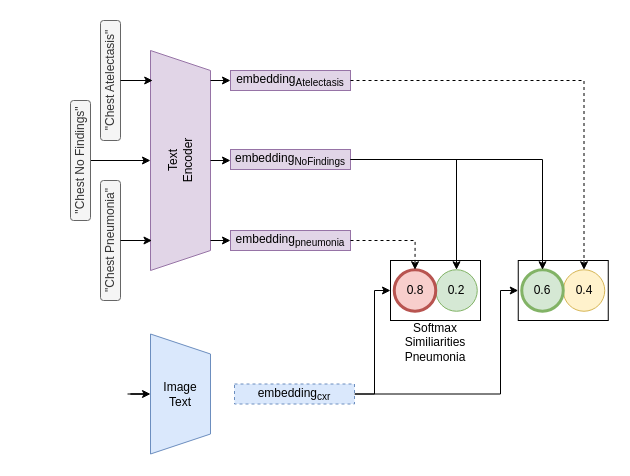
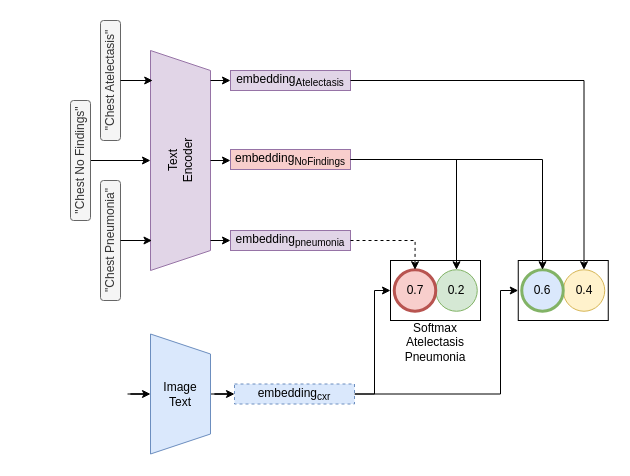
- <mxCell id="34" style="edgeStyle=orthogonalEdgeStyle;rounded=0;orthogonalLoop=1;jettySize=auto;html=1;exitX=1;exitY=0.5;exitDx=0;exitDy=0;entryX=0.5;entryY=0;entryDx=0;entryDy=0;dashed=1;" edge="1" parent="1" source="17" target="27"><mxGeometry relative="1" as="geometry" /></mxCell>
+ <mxCell id="34" style="edgeStyle=orthogonalEdgeStyle;rounded=0;orthogonalLoop=1;jettySize=auto;html=1;exitX=1;exitY=0.5;exitDx=0;exitDy=0;entryX=0.5;entryY=0;entryDx=0;entryDy=0;" edge="1" parent="1" source="17" target="27"><mxGeometry relative="1" as="geometry" /></mxCell>
- <mxCell id="15" value="&lt;font&gt;embedding&lt;sub&gt;NoFindings&lt;/sub&gt;&lt;/font&gt;" style="rounded=0;whiteSpace=wrap;html=1;direction=north;horizontal=0;fillColor=#e1d5e7;strokeColor=#9673a6;rotation=90;" parent="9" vertex="1"><mxGeometry x="210" y="79" width="20" height="120" as="geometry" /></mxCell>
+ <mxCell id="15" value="&lt;font&gt;embedding&lt;sub&gt;NoFindings&lt;/sub&gt;&lt;/font&gt;" style="rounded=0;whiteSpace=wrap;html=1;direction=north;horizontal=0;fillColor=#f8cecc;strokeColor=#9673a6;rotation=90;" parent="9" vertex="1"><mxGeometry x="210" y="79" width="20" height="120" as="geometry" /></mxCell>
- <mxCell id="29" value="0.8" style="ellipse;whiteSpace=wrap;html=1;aspect=fixed;fillColor=#f8cecc;strokeColor=#b85450;strokeWidth=3;" parent="23" vertex="1"><mxGeometry x="3.75" y="9.25" width="41.5" height="41.5" as="geometry" /></mxCell>
+ <mxCell id="29" value="0.7" style="ellipse;whiteSpace=wrap;html=1;aspect=fixed;fillColor=#f8cecc;strokeColor=#b85450;strokeWidth=3;" parent="23" vertex="1"><mxGeometry x="3.75" y="9.25" width="41.5" height="41.5" as="geometry" /></mxCell>
- <mxCell id="30" value="0.6" style="ellipse;whiteSpace=wrap;html=1;aspect=fixed;fillColor=#d5e8d4;strokeColor=#82b366;strokeWidth=3;" parent="23" vertex="1"><mxGeometry x="131.25" y="9.25" width="41.5" height="41.5" as="geometry" /></mxCell>
+ <mxCell id="30" value="0.6" style="ellipse;whiteSpace=wrap;html=1;aspect=fixed;fillColor=#dae8fc;strokeColor=#82b366;strokeWidth=3;" parent="23" vertex="1"><mxGeometry x="131.25" y="9.25" width="41.5" height="41.5" as="geometry" /></mxCell>
- <mxCell id="28" value="Softmax Similiarities&lt;div&gt;Pneumonia&lt;/div&gt;" style="text;html=1;align=center;verticalAlign=middle;whiteSpace=wrap;rounded=0;" parent="23" vertex="1"><mxGeometry x="15" y="66.5" width="60" height="30" as="geometry" /></mxCell>
+ <mxCell id="28" value="Softmax Atelectasis&lt;div&gt;Pneumonia&lt;/div&gt;" style="text;html=1;align=center;verticalAlign=middle;whiteSpace=wrap;rounded=0;" parent="23" vertex="1"><mxGeometry x="15" y="66.5" width="60" height="30" as="geometry" /></mxCell>
+ <mxCell id="2" value="" style="edgeStyle=orthogonalEdgeStyle;rounded=0;orthogonalLoop=1;jettySize=auto;html=1;" parent="1" source="3" target="8" edge="1"><mxGeometry relative="1" as="geometry" /></mxCell>
